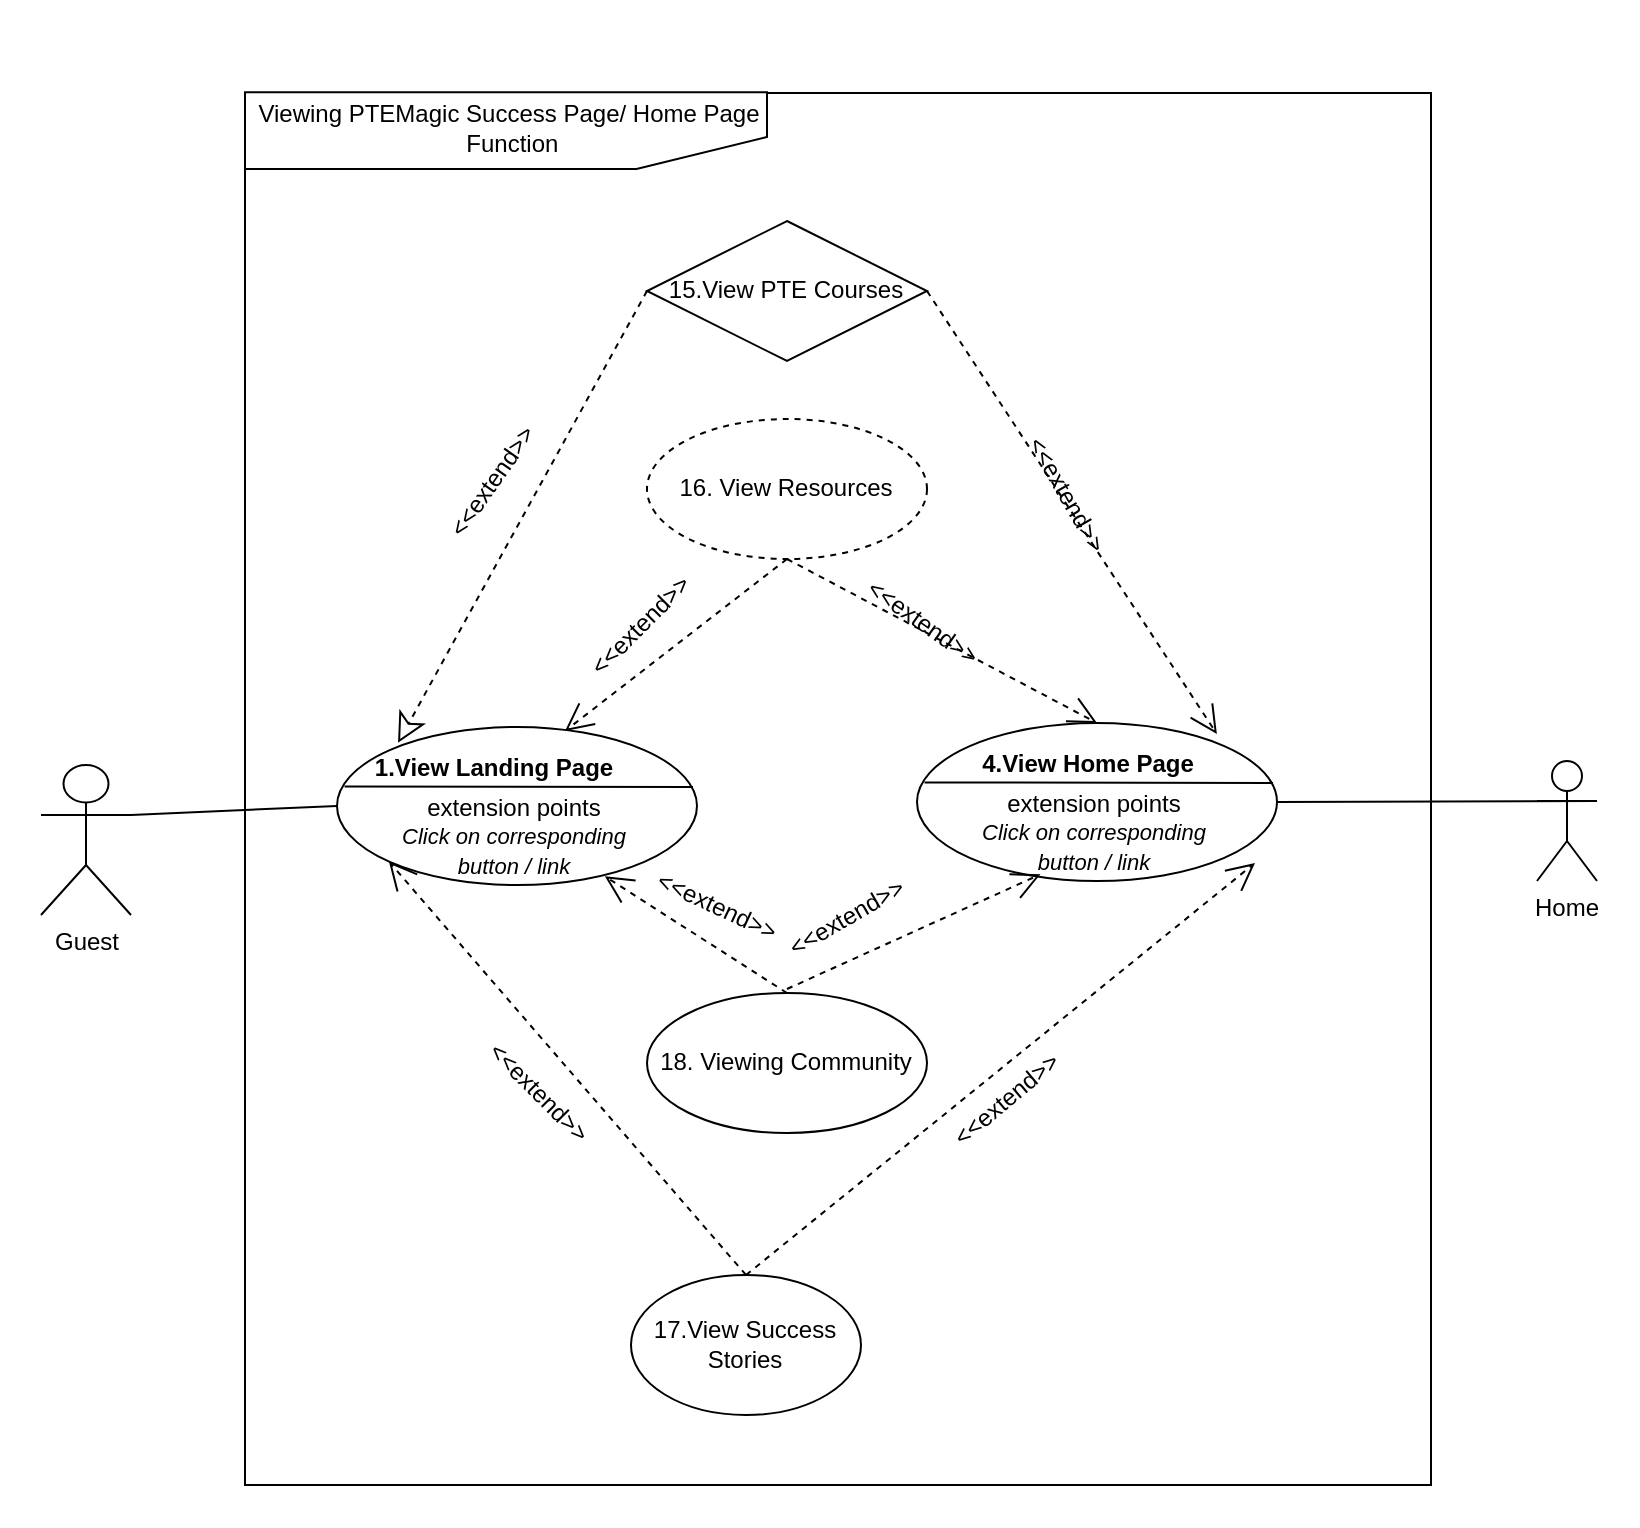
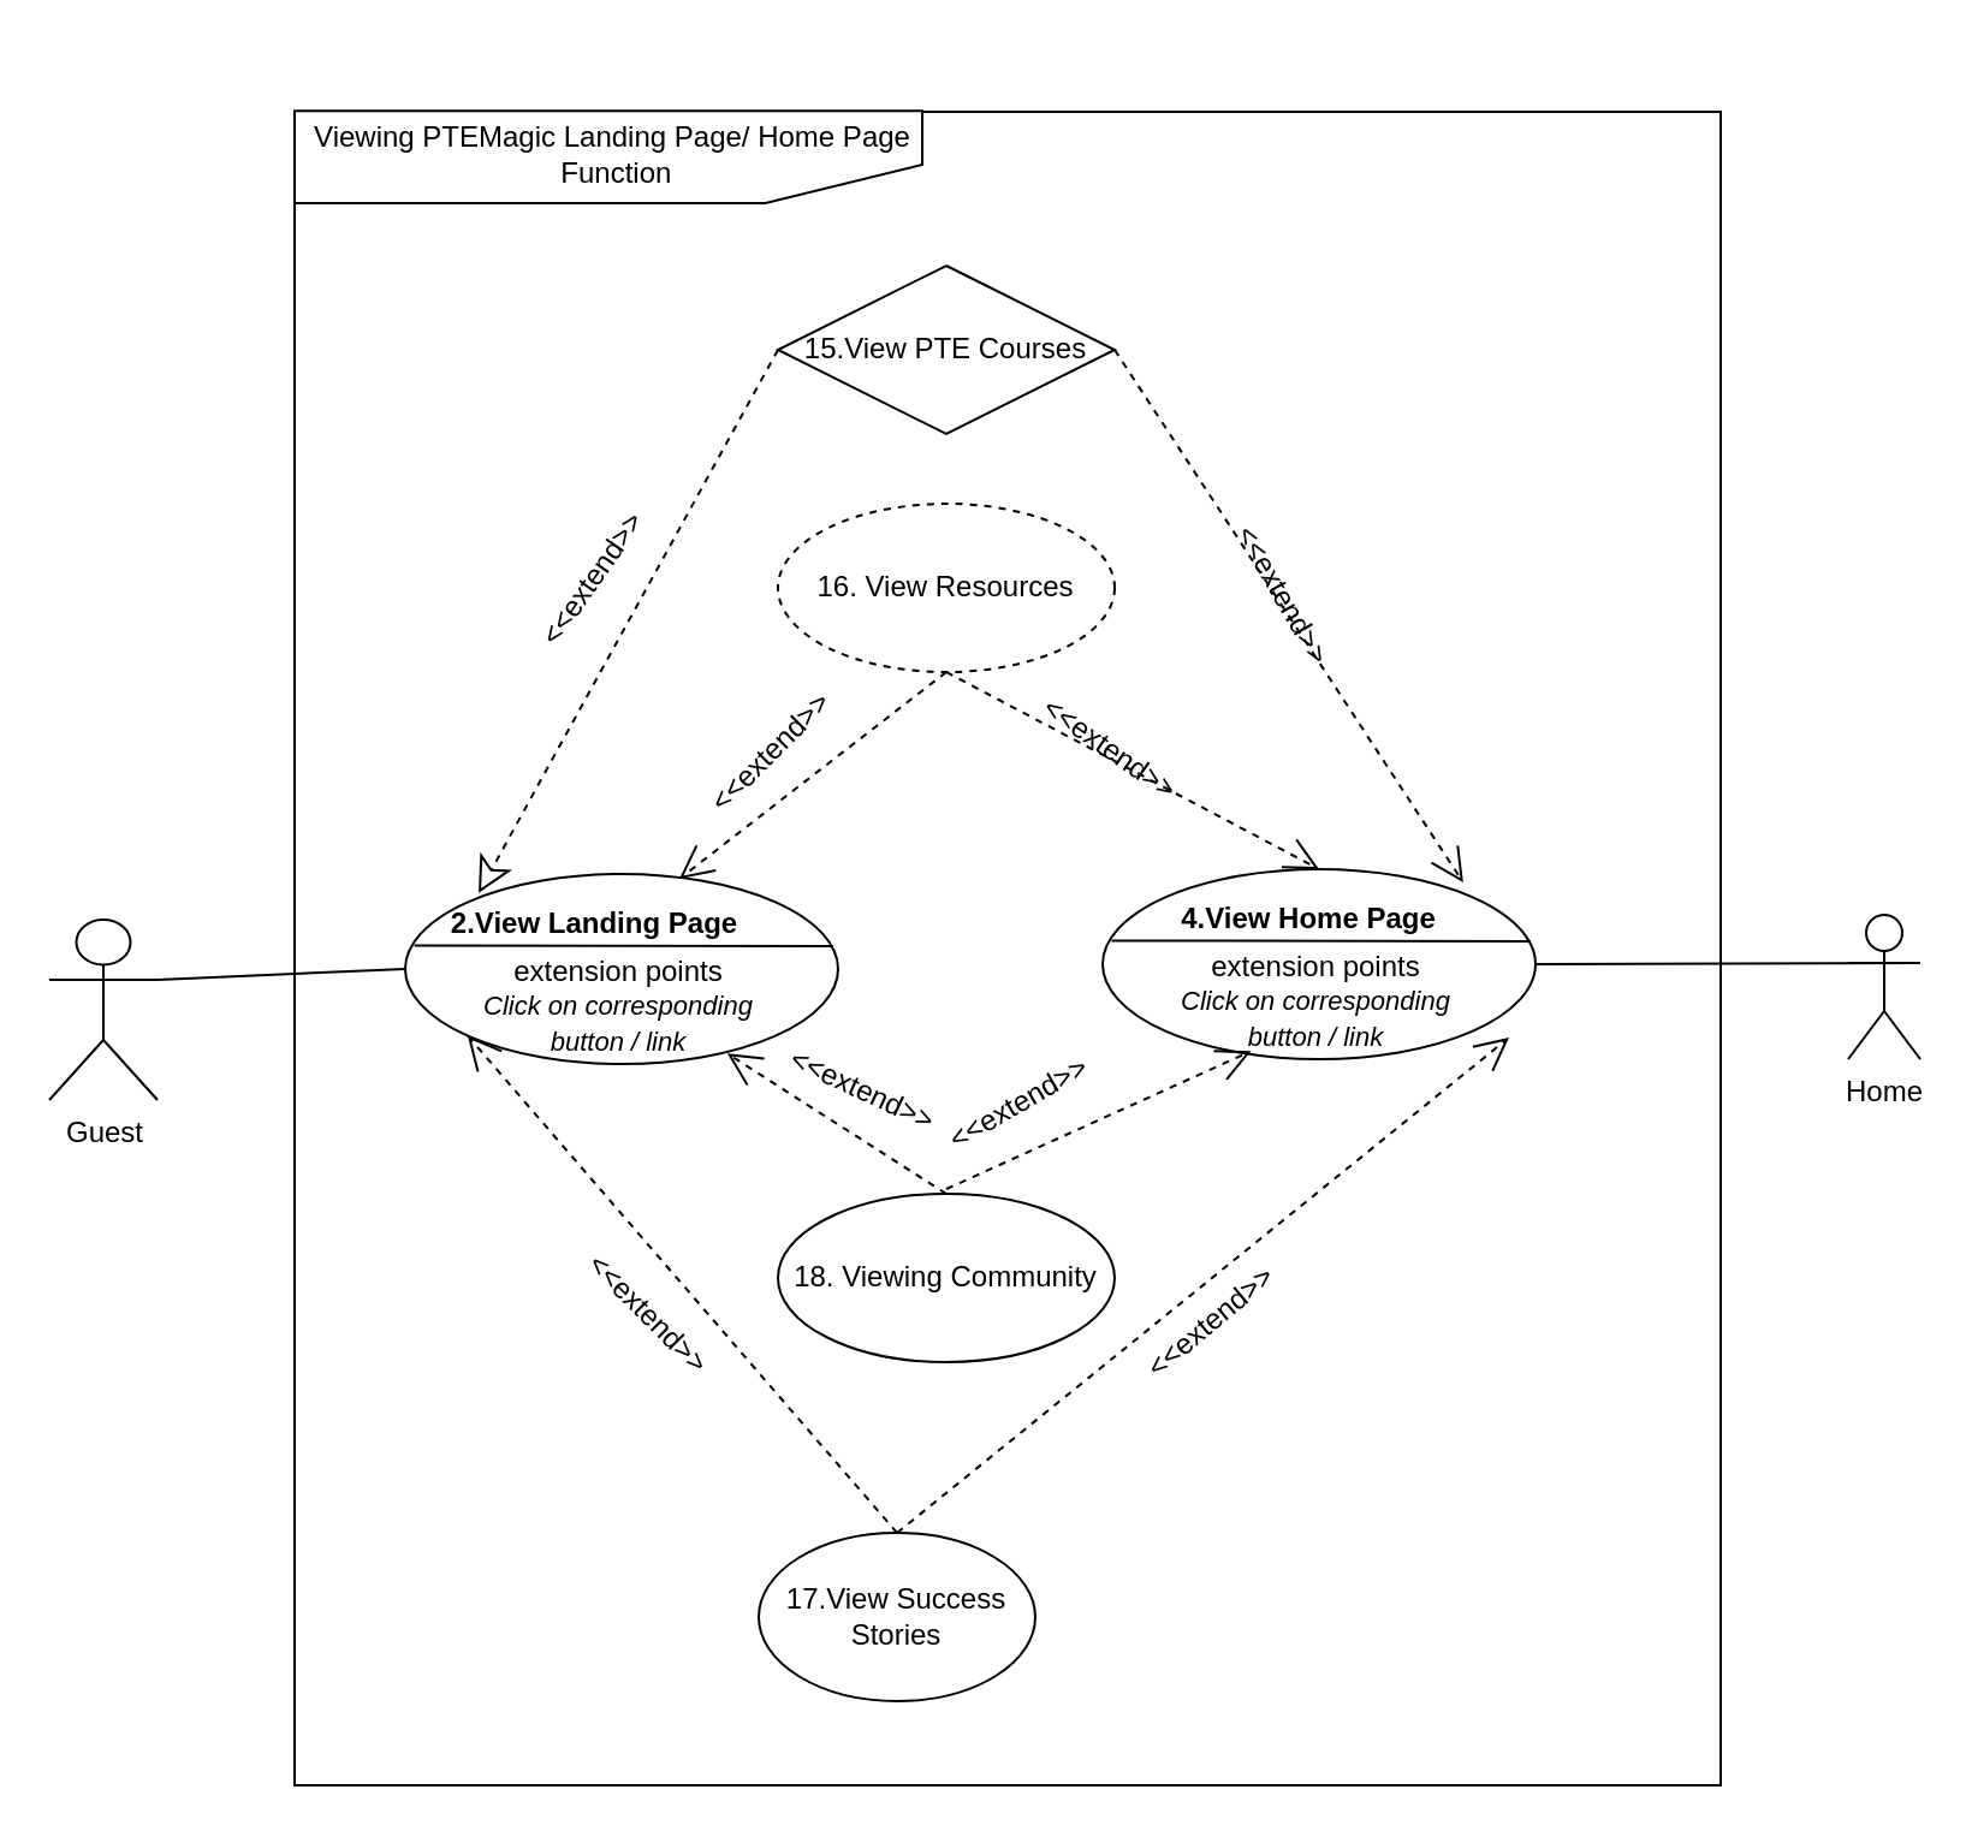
- <mxCell id="15" value="Viewing PTEMagic Success Page/ Home Page&lt;br&gt;&amp;nbsp;Function" style="text;html=1;strokeColor=none;fillColor=none;align=center;verticalAlign=middle;whiteSpace=wrap;rounded=0;" parent="13" vertex="1"><mxGeometry x="-8" y="34.4" width="281.32" height="18.82" as="geometry" /></mxCell>
+ <mxCell id="15" value="Viewing PTEMagic Landing Page/ Home Page&lt;br&gt;&amp;nbsp;Function" style="text;html=1;strokeColor=none;fillColor=none;align=center;verticalAlign=middle;whiteSpace=wrap;rounded=0;" parent="13" vertex="1"><mxGeometry x="-8" y="34.4" width="281.32" height="18.82" as="geometry" /></mxCell>
- <mxCell id="25" value="&lt;b&gt;1.View Landing Page&lt;/b&gt;" style="text;html=1;strokeColor=none;fillColor=none;align=center;verticalAlign=middle;whiteSpace=wrap;rounded=0;" parent="24" vertex="1"><mxGeometry x="8" width="124" height="30" as="geometry" /></mxCell>
+ <mxCell id="25" value="&lt;b&gt;2.View Landing Page&lt;/b&gt;" style="text;html=1;strokeColor=none;fillColor=none;align=center;verticalAlign=middle;whiteSpace=wrap;rounded=0;" parent="24" vertex="1"><mxGeometry x="8" width="124" height="30" as="geometry" /></mxCell>
